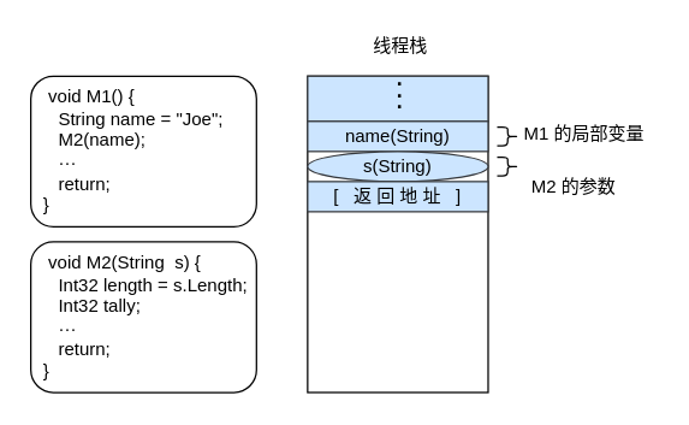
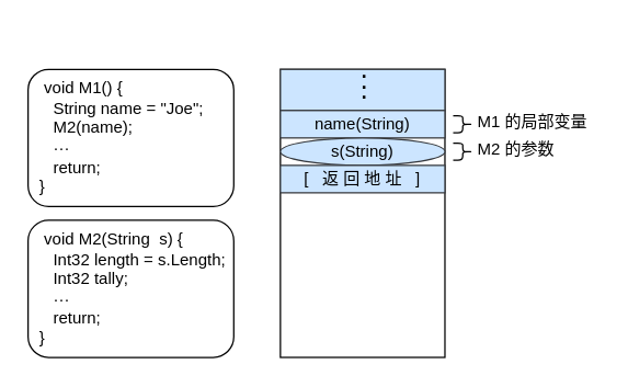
- <mxCell id="4" value="线程栈" style="text;html=1;strokeColor=none;fillColor=none;align=center;verticalAlign=middle;whiteSpace=wrap;rounded=0;" vertex="1" parent="1"><mxGeometry x="246" y="20" width="40" height="20" as="geometry" /></mxCell>
- <mxCell id="16" value="M2 的参数" style="text;html=1;strokeColor=none;fillColor=none;align=left;verticalAlign=middle;whiteSpace=wrap;rounded=0;" vertex="1" parent="1"><mxGeometry x="351" y="114" width="90" height="20" as="geometry" /></mxCell>
+ <mxCell id="16" value="M2 的参数" style="text;html=1;strokeColor=none;fillColor=none;align=left;verticalAlign=middle;whiteSpace=wrap;rounded=0;" vertex="1" parent="1"><mxGeometry x="346" y="99" width="90" height="20" as="geometry" /></mxCell>
